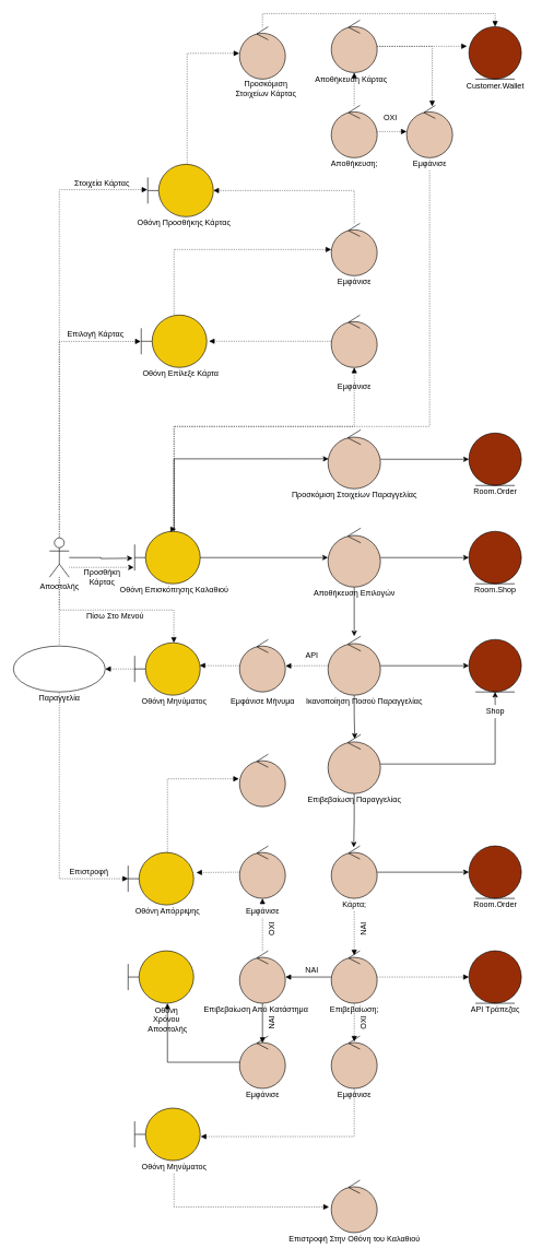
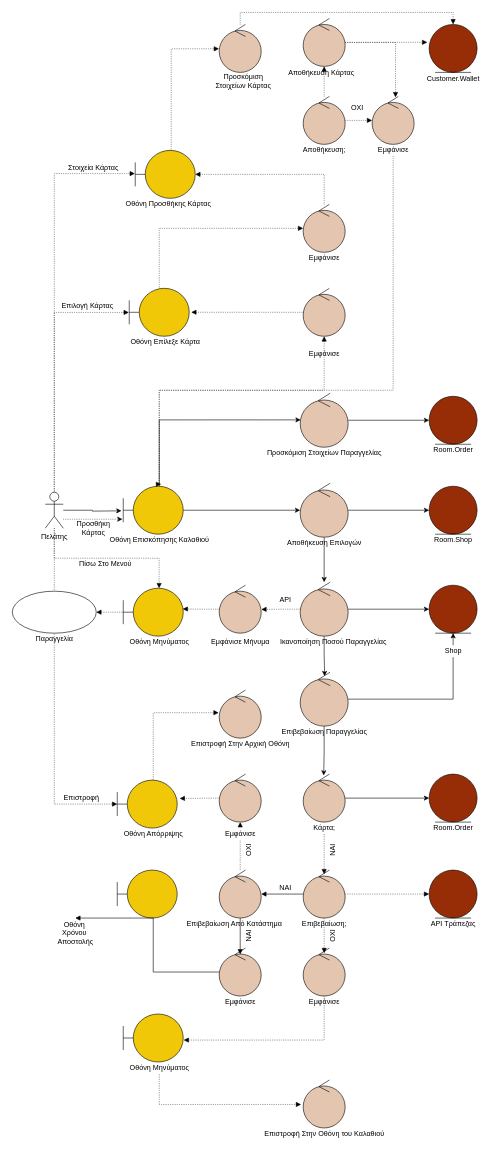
- <mxCell id="9" value="Αποστολής" style="shape=umlActor;verticalLabelPosition=bottom;verticalAlign=top;html=1;" parent="1" vertex="1"><mxGeometry x="75" y="820" width="30" height="60" as="geometry" /></mxCell>
+ <mxCell id="9" value="Πελάτης" style="shape=umlActor;verticalLabelPosition=bottom;verticalAlign=top;html=1;" parent="1" vertex="1"><mxGeometry x="75" y="820" width="30" height="60" as="geometry" /></mxCell>
+ <mxCell id="78" value="Επιστροφή Στην Αρχική Οθόνη" style="text;html=1;align=center;verticalAlign=middle;resizable=0;points=[];autosize=1;strokeColor=none;fillColor=none;" parent="1" vertex="1"><mxGeometry x="310" y="1230" width="180" height="20" as="geometry" /></mxCell>
- <mxCell id="70" value="Οθόνη&amp;nbsp;&lt;br&gt;Χρόνου&amp;nbsp;&lt;br&gt;Αποστολής" style="text;html=1;align=center;verticalAlign=middle;resizable=0;points=[];autosize=1;strokeColor=none;fillColor=none;" parent="1" vertex="1"><mxGeometry x="215" y="1530" width="80" height="50" as="geometry" /></mxCell>
+ <mxCell id="70" value="Οθόνη&amp;nbsp;&lt;br&gt;Χρόνου&amp;nbsp;&lt;br&gt;Αποστολής" style="text;html=1;align=center;verticalAlign=middle;resizable=0;points=[];autosize=1;strokeColor=none;fillColor=none;" parent="1" vertex="1"><mxGeometry x="85" y="1530" width="80" height="50" as="geometry" /></mxCell>
